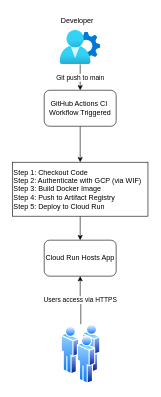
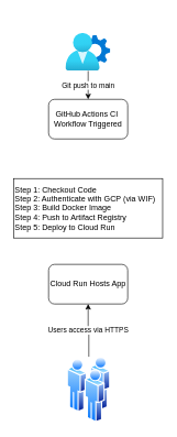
- <mxCell id="4" value="Developer" style="text;whiteSpace=wrap;" vertex="1" parent="1"><mxGeometry x="99" y="20" width="90" height="20" as="geometry" /></mxCell>
- <mxCell id="5" style="edgeStyle=orthogonalEdgeStyle;rounded=0;orthogonalLoop=1;jettySize=auto;html=1;" edge="1" parent="1" source="6" target="8"><mxGeometry relative="1" as="geometry" /></mxCell>
- <mxCell id="7" style="edgeStyle=orthogonalEdgeStyle;rounded=0;orthogonalLoop=1;jettySize=auto;html=1;" edge="1" parent="1" source="8" target="9"><mxGeometry relative="1" as="geometry"><mxPoint x="133" y="430" as="targetPoint" /></mxGeometry></mxCell>
